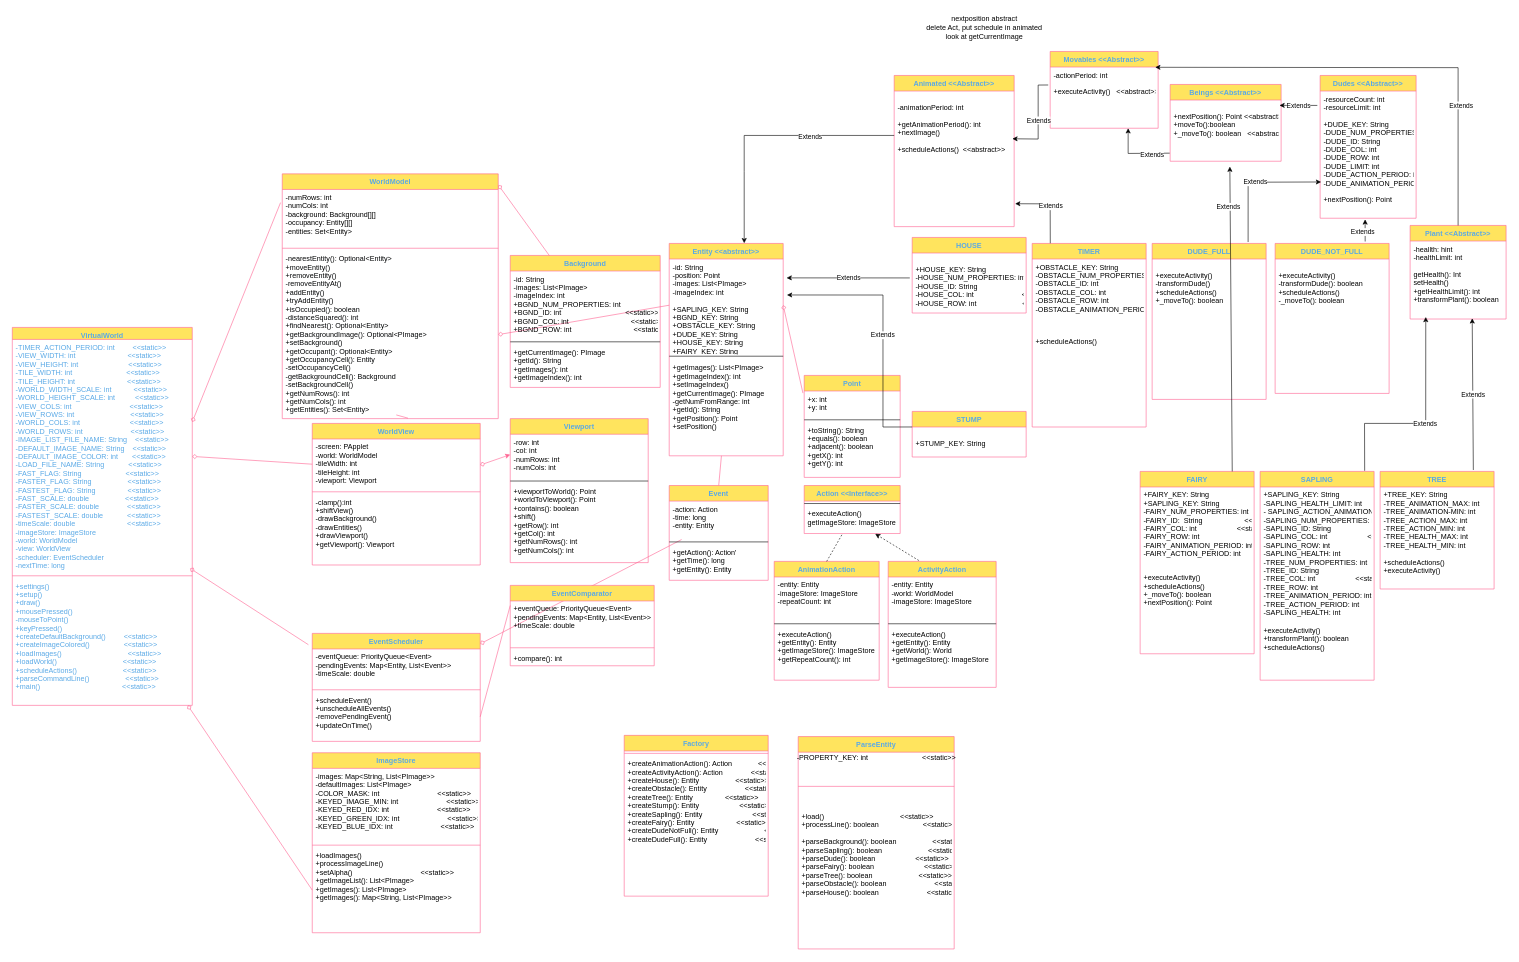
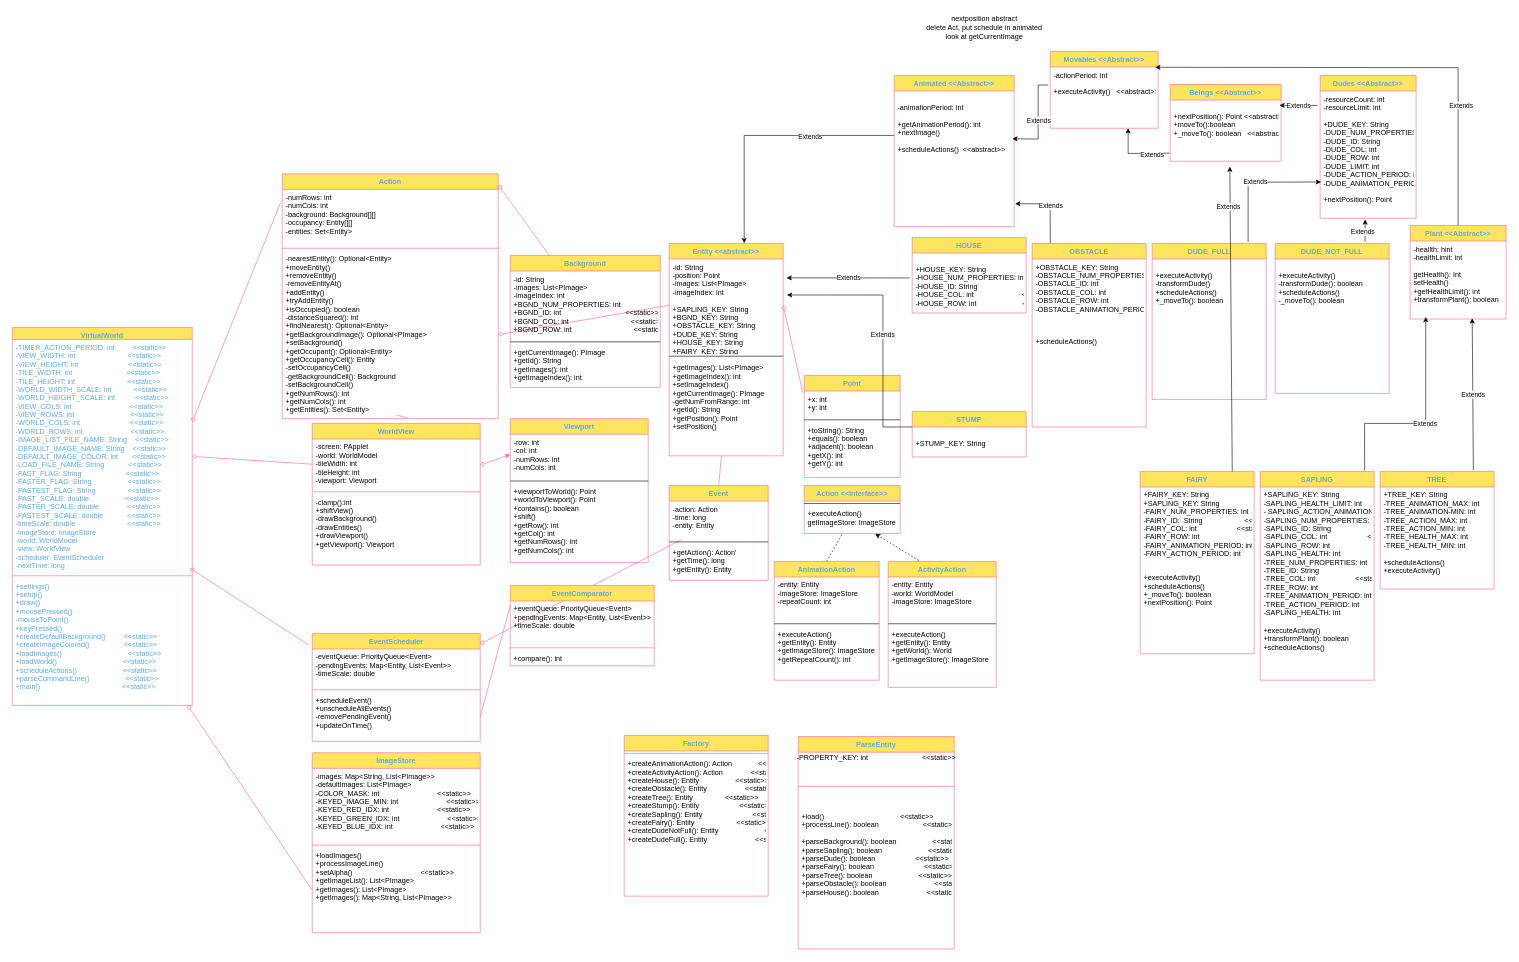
- <mxCell id="18" value="WorldModel" style="swimlane;fontStyle=1;align=center;verticalAlign=top;childLayout=stackLayout;horizontal=1;startSize=26;horizontalStack=0;resizeParent=1;resizeParentMax=0;resizeLast=0;collapsible=1;marginBottom=0;hachureGap=4;pointerEvents=0;sketch=0;fontColor=#5AA9E6;strokeColor=#FF6392;fillColor=#FFE45E;" parent="1" vertex="1"><mxGeometry x="470" y="289.04" width="360" height="408" as="geometry" /></mxCell>
+ <mxCell id="18" value="Action" style="swimlane;fontStyle=1;align=center;verticalAlign=top;childLayout=stackLayout;horizontal=1;startSize=26;horizontalStack=0;resizeParent=1;resizeParentMax=0;resizeLast=0;collapsible=1;marginBottom=0;hachureGap=4;pointerEvents=0;sketch=0;fontColor=#5AA9E6;strokeColor=#FF6392;fillColor=#FFE45E;" parent="1" vertex="1"><mxGeometry x="470" y="289.04" width="360" height="408" as="geometry" /></mxCell>
- <mxCell id="102" value="TIMER" style="swimlane;fontStyle=1;align=center;verticalAlign=top;childLayout=stackLayout;horizontal=1;startSize=26;horizontalStack=0;resizeParent=1;resizeParentMax=0;resizeLast=0;collapsible=1;marginBottom=0;hachureGap=4;pointerEvents=0;sketch=0;fontColor=#5AA9E6;strokeColor=#FF6392;fillColor=#FFE45E;" parent="1" vertex="1"><mxGeometry x="1720" y="405" width="190" height="306" as="geometry" /></mxCell>
+ <mxCell id="102" value="OBSTACLE" style="swimlane;fontStyle=1;align=center;verticalAlign=top;childLayout=stackLayout;horizontal=1;startSize=26;horizontalStack=0;resizeParent=1;resizeParentMax=0;resizeLast=0;collapsible=1;marginBottom=0;hachureGap=4;pointerEvents=0;sketch=0;fontColor=#5AA9E6;strokeColor=#FF6392;fillColor=#FFE45E;" parent="1" vertex="1"><mxGeometry x="1720" y="405" width="190" height="306" as="geometry" /></mxCell>
